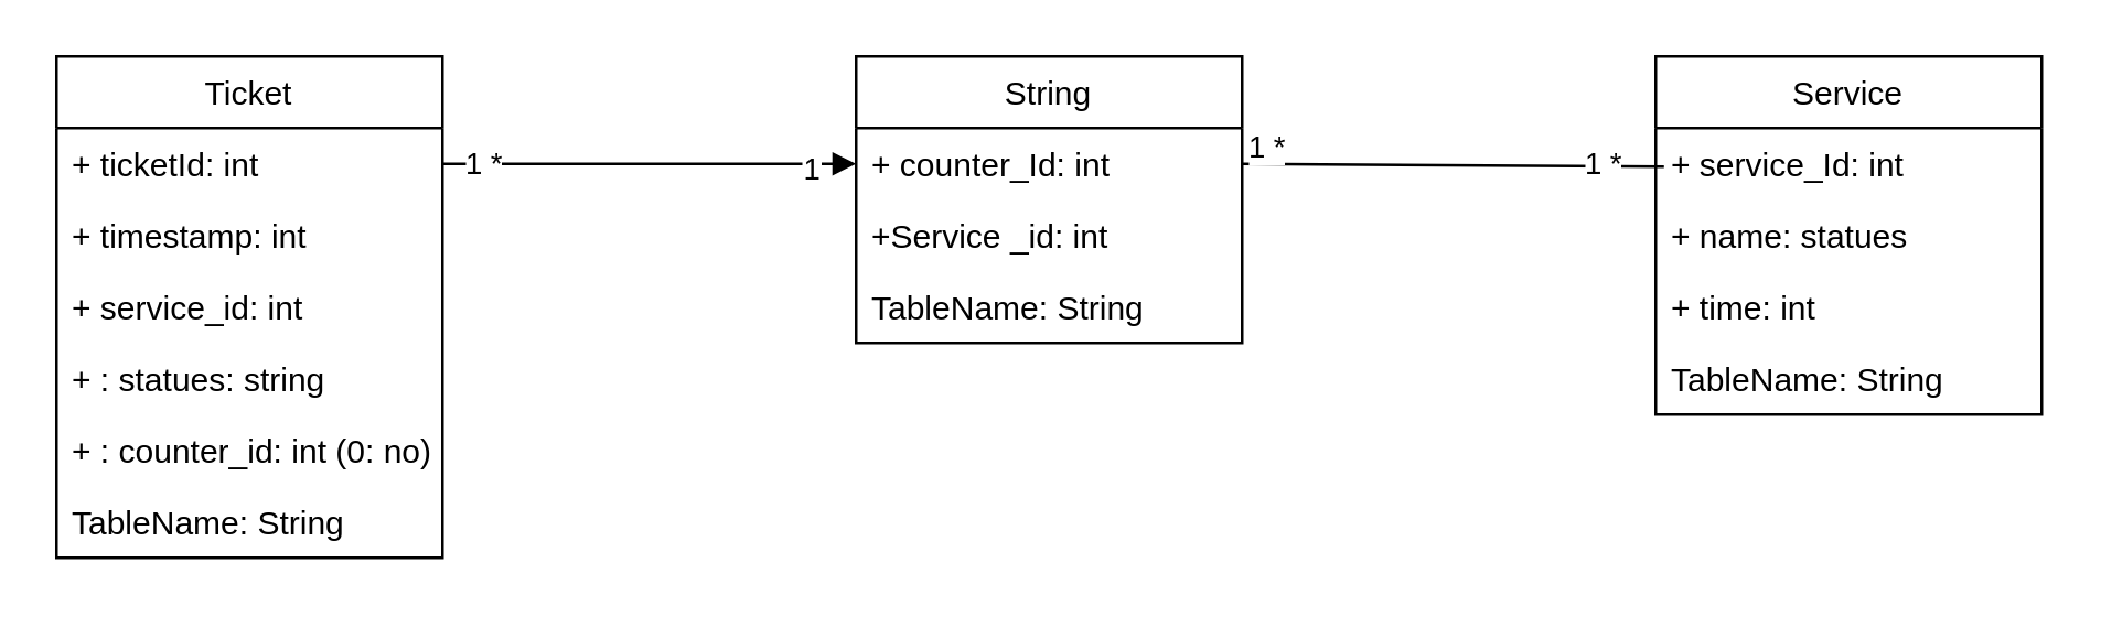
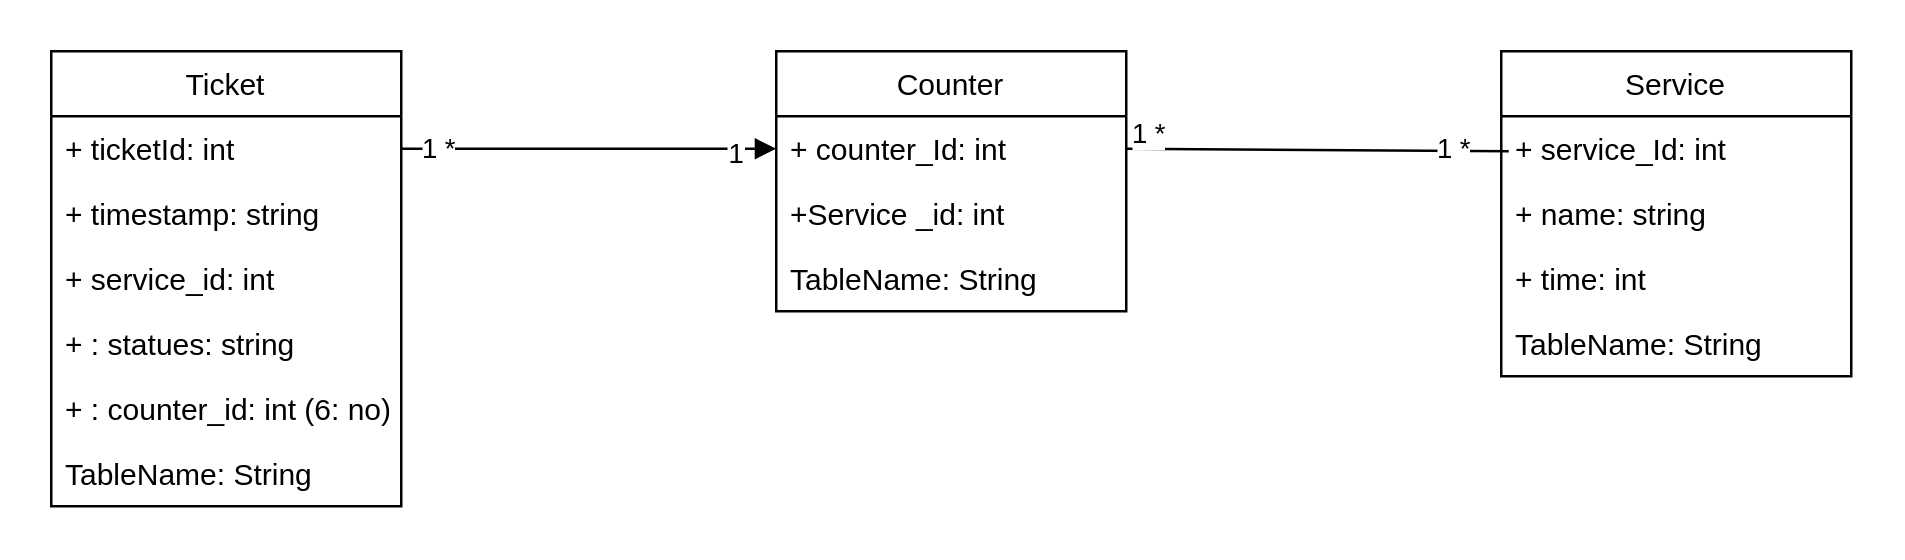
- <mxCell id="9" value="String" style="swimlane;fontStyle=0;childLayout=stackLayout;horizontal=1;startSize=26;fillColor=none;horizontalStack=0;resizeParent=1;resizeParentMax=0;resizeLast=0;collapsible=1;marginBottom=0;" vertex="1" parent="1"><mxGeometry x="310" y="20" width="140" height="104" as="geometry" /></mxCell>
+ <mxCell id="9" value="Counter" style="swimlane;fontStyle=0;childLayout=stackLayout;horizontal=1;startSize=26;fillColor=none;horizontalStack=0;resizeParent=1;resizeParentMax=0;resizeLast=0;collapsible=1;marginBottom=0;" vertex="1" parent="1"><mxGeometry x="310" y="20" width="140" height="104" as="geometry" /></mxCell>
- <mxCell id="4" value="+ timestamp: int" style="text;strokeColor=none;fillColor=none;align=left;verticalAlign=top;spacingLeft=4;spacingRight=4;overflow=hidden;rotatable=0;points=[[0,0.5],[1,0.5]];portConstraint=eastwest;" vertex="1" parent="2"><mxGeometry y="52" width="140" height="26" as="geometry" /></mxCell>
+ <mxCell id="4" value="+ timestamp: string" style="text;strokeColor=none;fillColor=none;align=left;verticalAlign=top;spacingLeft=4;spacingRight=4;overflow=hidden;rotatable=0;points=[[0,0.5],[1,0.5]];portConstraint=eastwest;" vertex="1" parent="2"><mxGeometry y="52" width="140" height="26" as="geometry" /></mxCell>
- <mxCell id="15" value="+ name: statues" style="text;strokeColor=none;fillColor=none;align=left;verticalAlign=top;spacingLeft=4;spacingRight=4;overflow=hidden;rotatable=0;points=[[0,0.5],[1,0.5]];portConstraint=eastwest;" vertex="1" parent="13"><mxGeometry y="52" width="140" height="26" as="geometry" /></mxCell>
+ <mxCell id="15" value="+ name: string" style="text;strokeColor=none;fillColor=none;align=left;verticalAlign=top;spacingLeft=4;spacingRight=4;overflow=hidden;rotatable=0;points=[[0,0.5],[1,0.5]];portConstraint=eastwest;" vertex="1" parent="13"><mxGeometry y="52" width="140" height="26" as="geometry" /></mxCell>
- <mxCell id="7" value="+ : counter_id: int (0: no)" style="text;strokeColor=none;fillColor=none;align=left;verticalAlign=top;spacingLeft=4;spacingRight=4;overflow=hidden;rotatable=0;points=[[0,0.5],[1,0.5]];portConstraint=eastwest;" vertex="1" parent="2"><mxGeometry y="130" width="140" height="26" as="geometry" /></mxCell>
+ <mxCell id="7" value="+ : counter_id: int (6: no)" style="text;strokeColor=none;fillColor=none;align=left;verticalAlign=top;spacingLeft=4;spacingRight=4;overflow=hidden;rotatable=0;points=[[0,0.5],[1,0.5]];portConstraint=eastwest;" vertex="1" parent="2"><mxGeometry y="130" width="140" height="26" as="geometry" /></mxCell>
